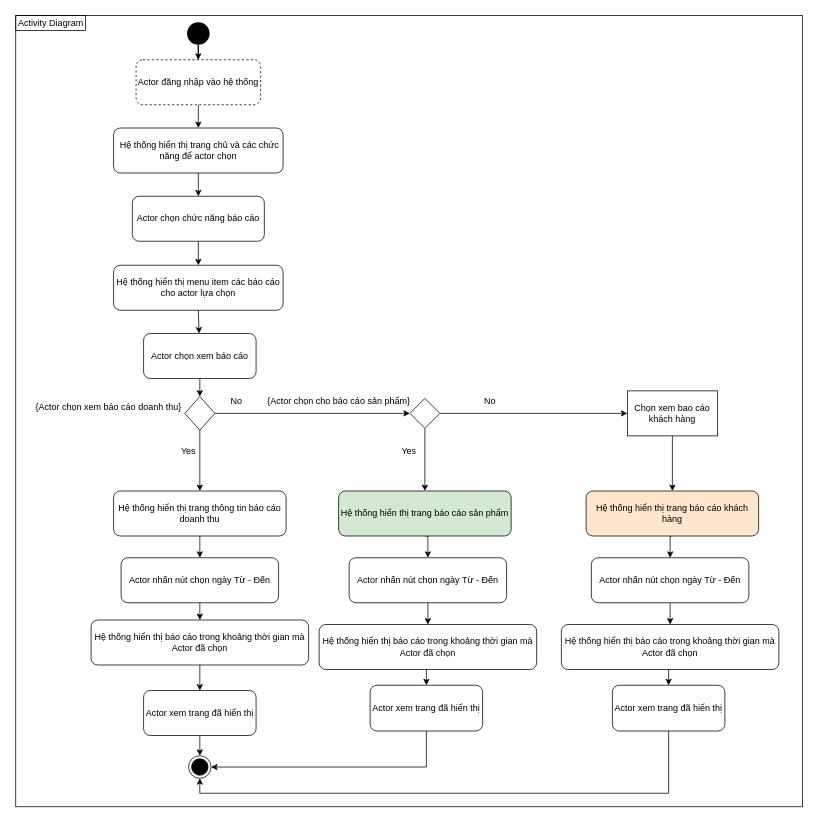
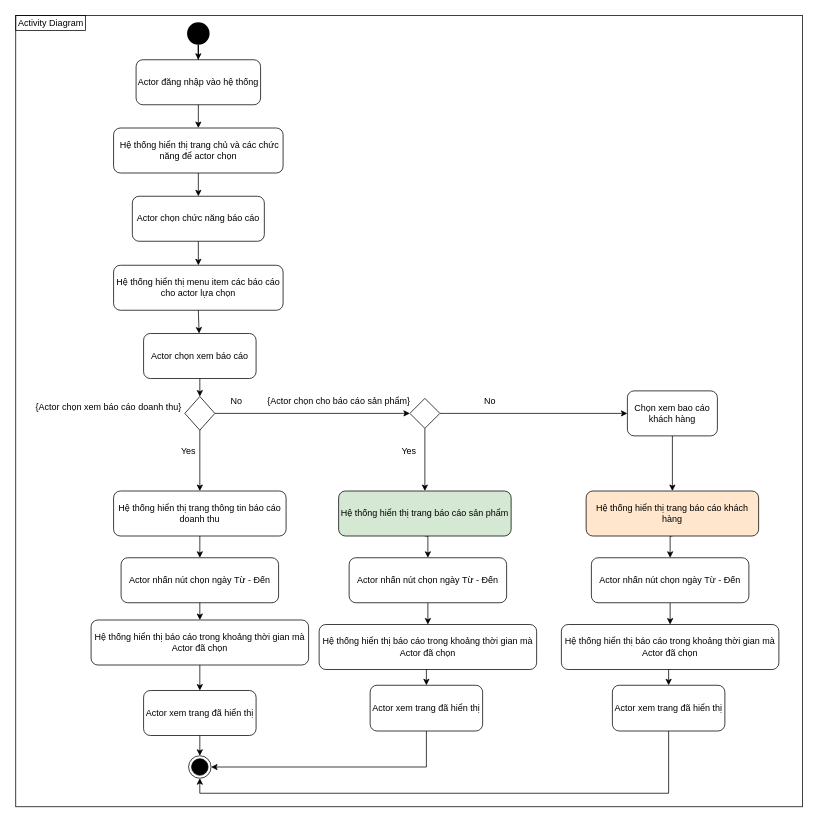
- <mxCell id="6" value="Actor đăng nhập vào hệ thống" style="rounded=1;whiteSpace=wrap;html=1;dashed=1;" parent="1" vertex="1"><mxGeometry x="180.94" y="79" width="166" height="60" as="geometry" /></mxCell>
+ <mxCell id="6" value="Actor đăng nhập vào hệ thống" style="rounded=1;whiteSpace=wrap;html=1;" parent="1" vertex="1"><mxGeometry x="180.94" y="79" width="166" height="60" as="geometry" /></mxCell>
- <mxCell id="18" value="Chọn xem bao cáo khách hàng" style="whiteSpace=wrap;html=1;rounded=0;" parent="1" vertex="1"><mxGeometry x="836" y="520.5" width="120" height="60" as="geometry" /></mxCell>
+ <mxCell id="18" value="Chọn xem bao cáo khách hàng" style="rounded=1;whiteSpace=wrap;html=1;" parent="1" vertex="1"><mxGeometry x="836" y="520.5" width="120" height="60" as="geometry" /></mxCell>
